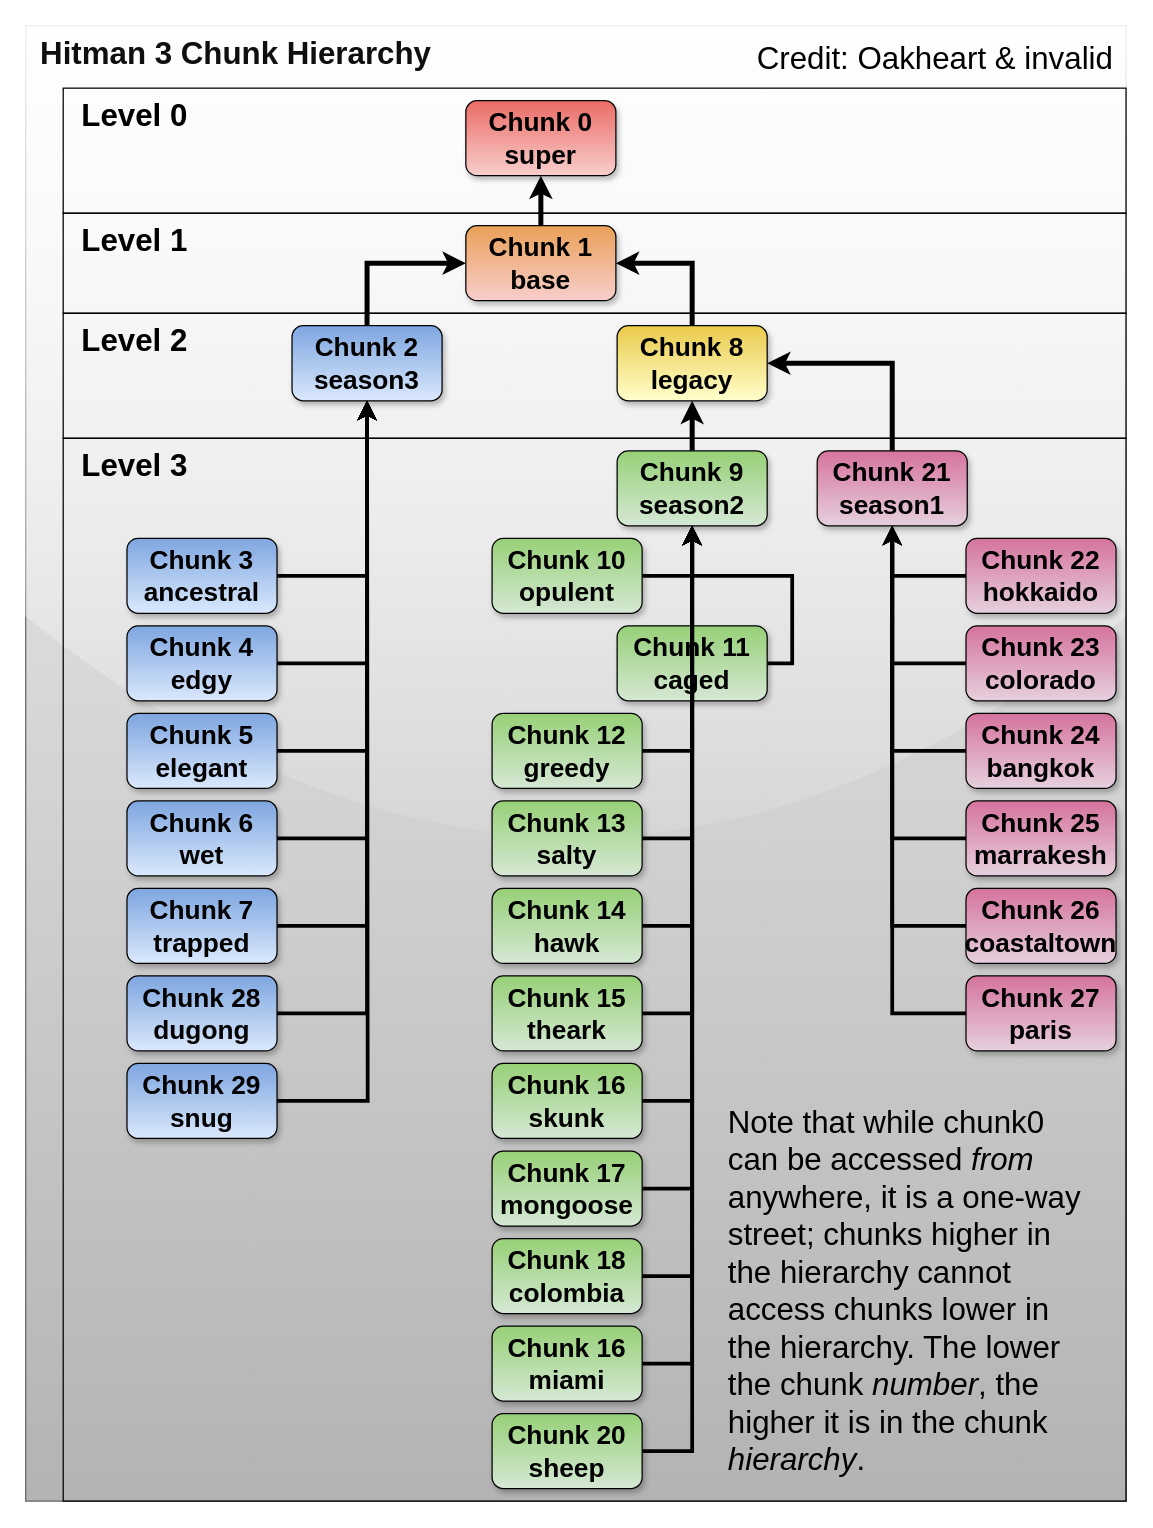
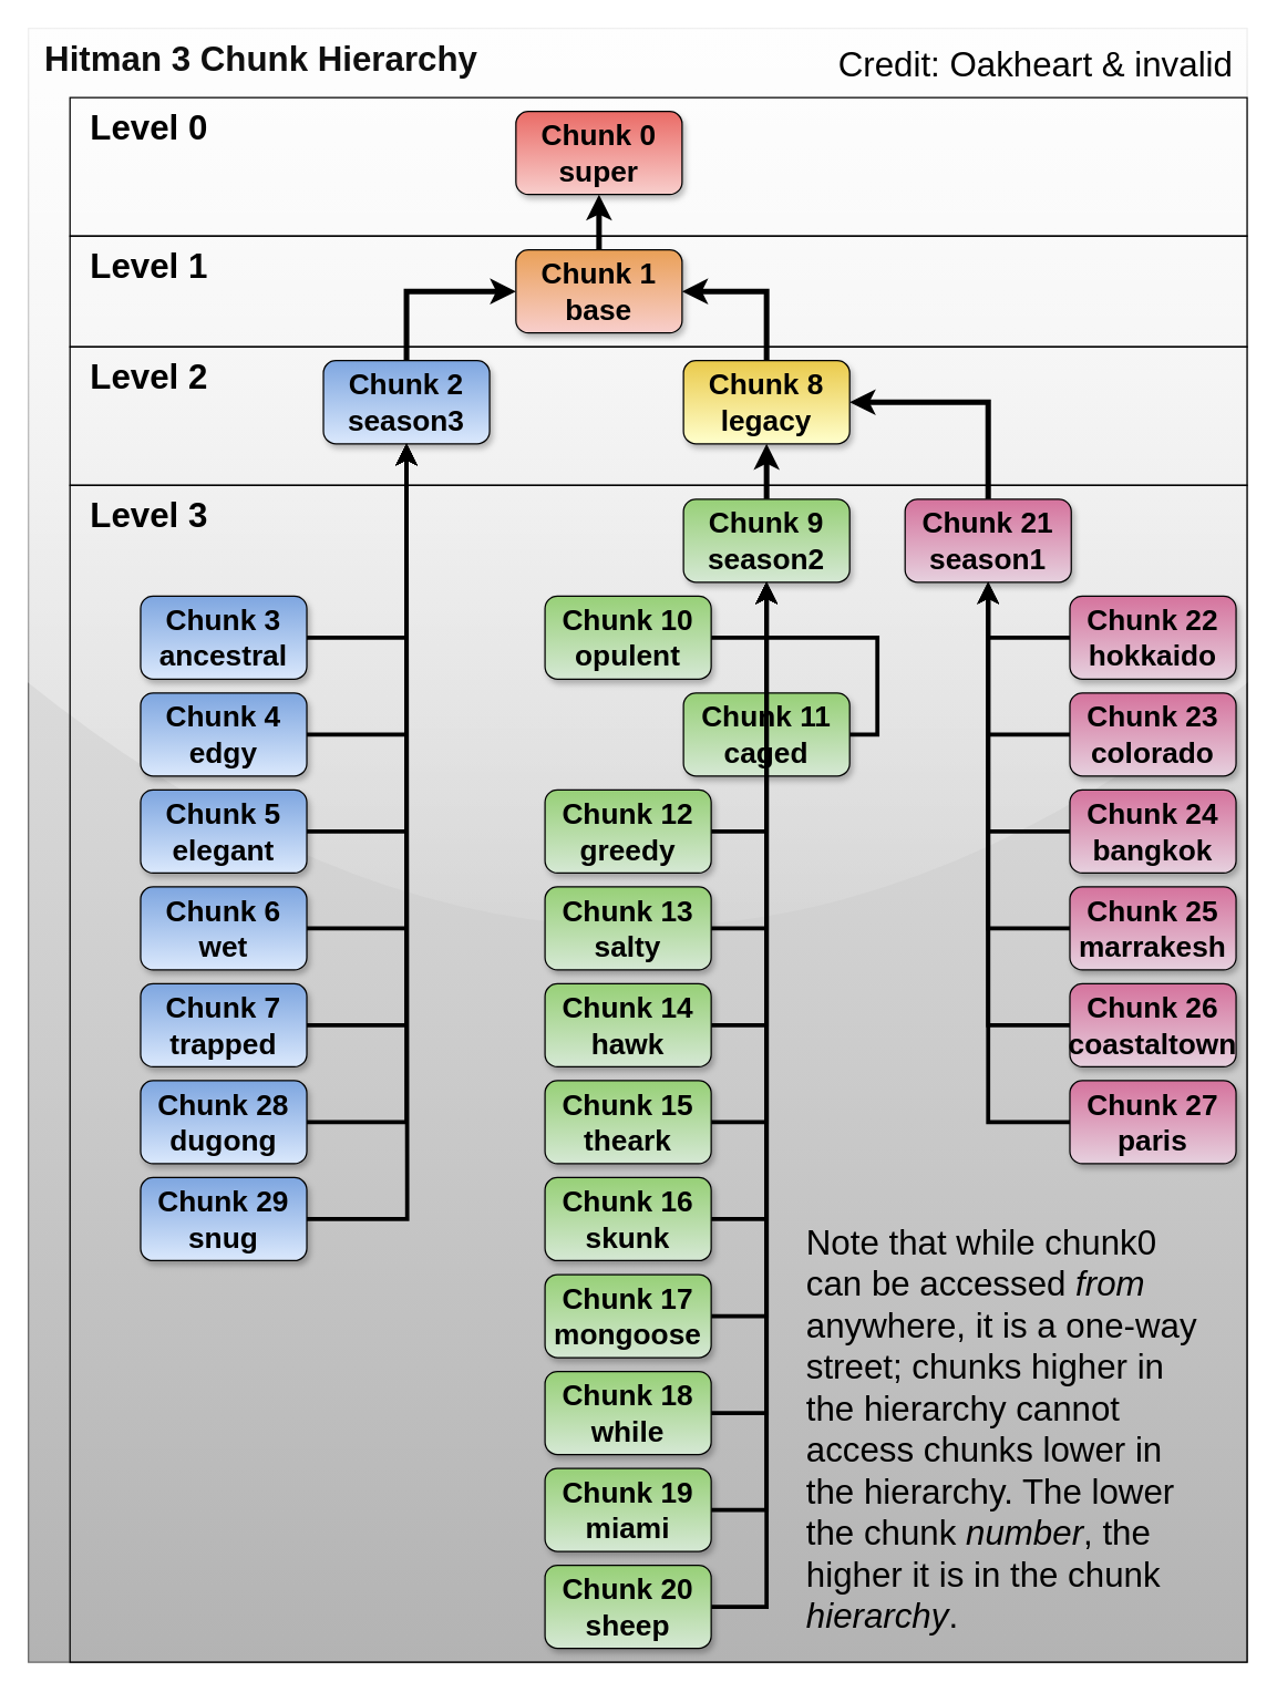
- <mxCell id="45" value="&lt;div style=&quot;font-size: 21px;&quot;&gt;Chunk 18&lt;br style=&quot;font-size: 21px;&quot;&gt;&lt;/div&gt;&lt;div&gt;colombia&lt;br&gt;&lt;/div&gt;" style="rounded=1;whiteSpace=wrap;html=1;flipH=0;flipV=1;fontStyle=1;fontSize=21;shadow=1;fillColor=#d5e8d4;gradientColor=#97d077;strokeColor=#000000;" parent="1" vertex="1"><mxGeometry x="393" y="990" width="120" height="60" as="geometry" /></mxCell>
+ <mxCell id="45" value="&lt;div style=&quot;font-size: 21px;&quot;&gt;Chunk 18&lt;br style=&quot;font-size: 21px;&quot;&gt;&lt;/div&gt;&lt;div&gt;while&lt;br&gt;&lt;/div&gt;" style="rounded=1;whiteSpace=wrap;html=1;flipH=0;flipV=1;fontStyle=1;fontSize=21;shadow=1;fillColor=#d5e8d4;gradientColor=#97d077;strokeColor=#000000;" parent="1" vertex="1"><mxGeometry x="393" y="990" width="120" height="60" as="geometry" /></mxCell>
- <mxCell id="47" value="&lt;div style=&quot;font-size: 21px;&quot;&gt;Chunk 16&lt;br style=&quot;font-size: 21px;&quot;&gt;&lt;/div&gt;&lt;div&gt;miami&lt;br&gt;&lt;/div&gt;" style="rounded=1;whiteSpace=wrap;html=1;flipH=0;flipV=1;fontSize=21;fontStyle=1;shadow=1;fillColor=#d5e8d4;gradientColor=#97d077;strokeColor=#000000;" parent="1" vertex="1"><mxGeometry x="393" y="1060" width="120" height="60" as="geometry" /></mxCell>
+ <mxCell id="47" value="&lt;div style=&quot;font-size: 21px;&quot;&gt;Chunk 19&lt;br style=&quot;font-size: 21px;&quot;&gt;&lt;/div&gt;&lt;div&gt;miami&lt;br&gt;&lt;/div&gt;" style="rounded=1;whiteSpace=wrap;html=1;flipH=0;flipV=1;fontSize=21;fontStyle=1;shadow=1;fillColor=#d5e8d4;gradientColor=#97d077;strokeColor=#000000;" parent="1" vertex="1"><mxGeometry x="393" y="1060" width="120" height="60" as="geometry" /></mxCell>
